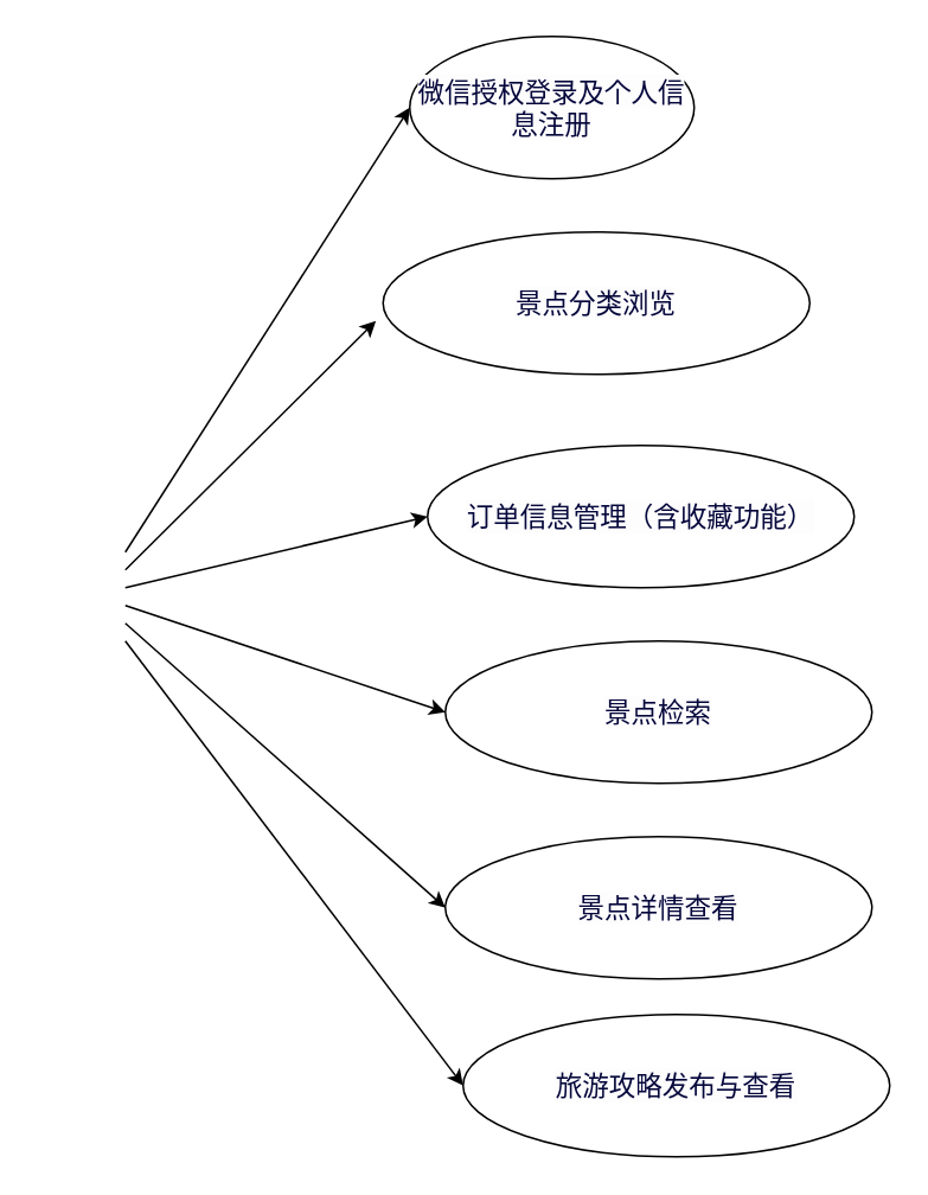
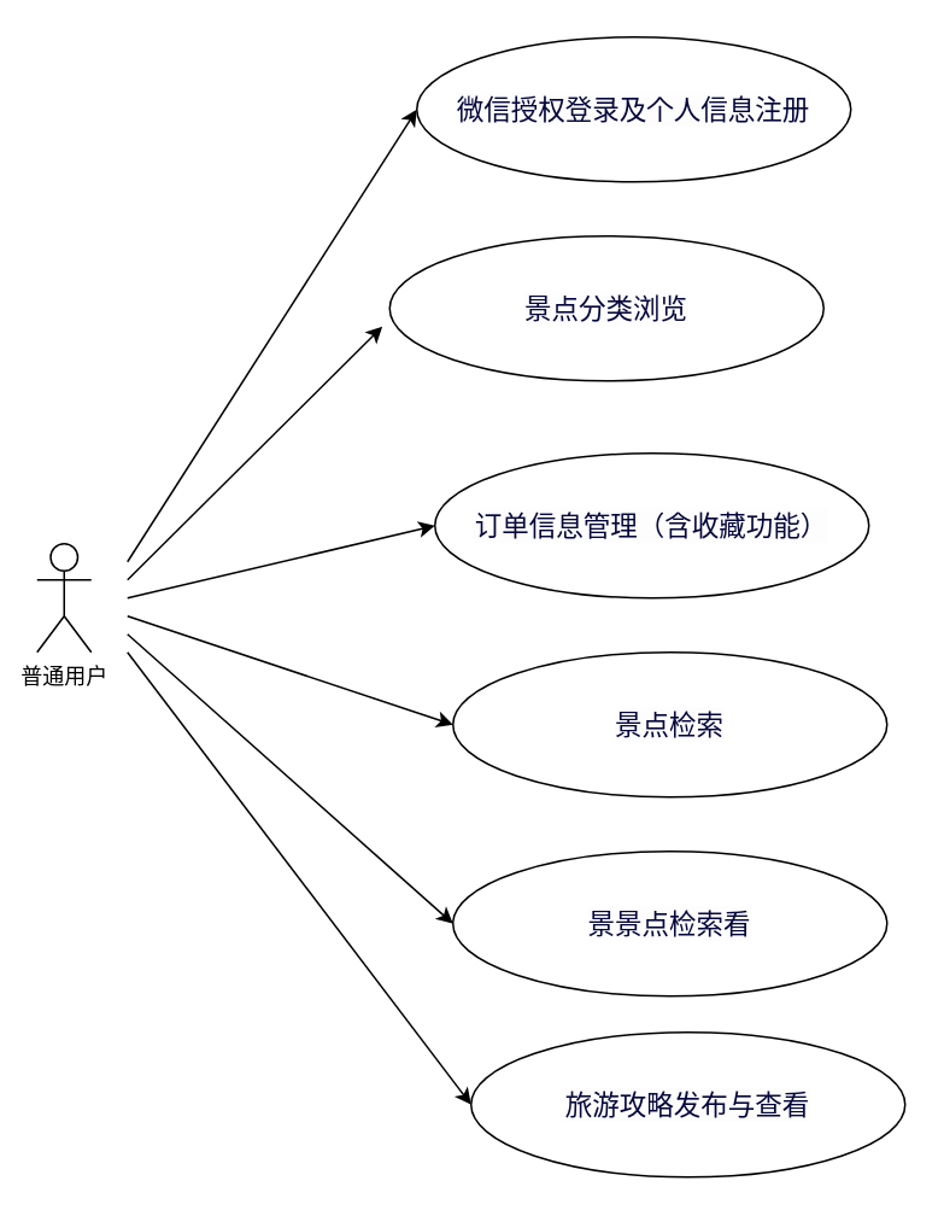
- <mxCell id="3" value="&lt;span style=&quot;color: rgb(5, 7, 59); font-family: -apple-system, BlinkMacSystemFont, &amp;quot;Segoe UI&amp;quot;, Roboto, Ubuntu, &amp;quot;Helvetica Neue&amp;quot;, Helvetica, Arial, &amp;quot;PingFang SC&amp;quot;, &amp;quot;Hiragino Sans GB&amp;quot;, &amp;quot;Microsoft YaHei UI&amp;quot;, &amp;quot;Microsoft YaHei&amp;quot;, &amp;quot;Source Han Sans CN&amp;quot;, sans-serif, &amp;quot;Apple Color Emoji&amp;quot;, &amp;quot;Segoe UI Emoji&amp;quot;; font-size: 15px; text-align: left; background-color: rgb(253, 253, 254);&quot;&gt;微信授权登录及个人信息注册&lt;/span&gt;" style="ellipse;whiteSpace=wrap;html=1;" vertex="1" parent="1"><mxGeometry x="230" y="20" width="160" height="80" as="geometry" /></mxCell>
+ <mxCell id="3" value="&lt;span style=&quot;color: rgb(5, 7, 59); font-family: -apple-system, BlinkMacSystemFont, &amp;quot;Segoe UI&amp;quot;, Roboto, Ubuntu, &amp;quot;Helvetica Neue&amp;quot;, Helvetica, Arial, &amp;quot;PingFang SC&amp;quot;, &amp;quot;Hiragino Sans GB&amp;quot;, &amp;quot;Microsoft YaHei UI&amp;quot;, &amp;quot;Microsoft YaHei&amp;quot;, &amp;quot;Source Han Sans CN&amp;quot;, sans-serif, &amp;quot;Apple Color Emoji&amp;quot;, &amp;quot;Segoe UI Emoji&amp;quot;; font-size: 15px; text-align: left; background-color: rgb(253, 253, 254);&quot;&gt;微信授权登录及个人信息注册&lt;/span&gt;" style="ellipse;whiteSpace=wrap;html=1;" vertex="1" parent="1"><mxGeometry x="230" y="20" width="240" height="80" as="geometry" /></mxCell>
+ <mxCell id="2" value="普通用户" style="shape=umlActor;verticalLabelPosition=bottom;verticalAlign=top;html=1;outlineConnect=0;" vertex="1" parent="1"><mxGeometry x="20" y="300" width="30" height="60" as="geometry" /></mxCell>
- <mxCell id="4" value="&lt;span style=&quot;color: rgb(5, 7, 59); font-family: -apple-system, BlinkMacSystemFont, &amp;quot;Segoe UI&amp;quot;, Roboto, Ubuntu, &amp;quot;Helvetica Neue&amp;quot;, Helvetica, Arial, &amp;quot;PingFang SC&amp;quot;, &amp;quot;Hiragino Sans GB&amp;quot;, &amp;quot;Microsoft YaHei UI&amp;quot;, &amp;quot;Microsoft YaHei&amp;quot;, &amp;quot;Source Han Sans CN&amp;quot;, sans-serif, &amp;quot;Apple Color Emoji&amp;quot;, &amp;quot;Segoe UI Emoji&amp;quot;; font-size: 15px; text-align: left; background-color: rgb(253, 253, 254);&quot;&gt;景&lt;/span&gt;&lt;span style=&quot;color: rgb(5, 7, 59); font-family: -apple-system, BlinkMacSystemFont, &amp;quot;Segoe UI&amp;quot;, Roboto, Ubuntu, &amp;quot;Helvetica Neue&amp;quot;, Helvetica, Arial, &amp;quot;PingFang SC&amp;quot;, &amp;quot;Hiragino Sans GB&amp;quot;, &amp;quot;Microsoft YaHei UI&amp;quot;, &amp;quot;Microsoft YaHei&amp;quot;, &amp;quot;Source Han Sans CN&amp;quot;, sans-serif, &amp;quot;Apple Color Emoji&amp;quot;, &amp;quot;Segoe UI Emoji&amp;quot;; font-size: 15px; text-align: left; background-color: rgb(253, 253, 254);&quot;&gt;点详情查&lt;/span&gt;&lt;span style=&quot;color: rgb(5, 7, 59); font-family: -apple-system, BlinkMacSystemFont, &amp;quot;Segoe UI&amp;quot;, Roboto, Ubuntu, &amp;quot;Helvetica Neue&amp;quot;, Helvetica, Arial, &amp;quot;PingFang SC&amp;quot;, &amp;quot;Hiragino Sans GB&amp;quot;, &amp;quot;Microsoft YaHei UI&amp;quot;, &amp;quot;Microsoft YaHei&amp;quot;, &amp;quot;Source Han Sans CN&amp;quot;, sans-serif, &amp;quot;Apple Color Emoji&amp;quot;, &amp;quot;Segoe UI Emoji&amp;quot;; font-size: 15px; text-align: left; background-color: rgb(253, 253, 254);&quot;&gt;看&lt;/span&gt;" style="ellipse;whiteSpace=wrap;html=1;" vertex="1" parent="1"><mxGeometry x="250" y="470" width="240" height="80" as="geometry" /></mxCell>
+ <mxCell id="4" value="&lt;span style=&quot;color: rgb(5, 7, 59); font-family: -apple-system, BlinkMacSystemFont, &amp;quot;Segoe UI&amp;quot;, Roboto, Ubuntu, &amp;quot;Helvetica Neue&amp;quot;, Helvetica, Arial, &amp;quot;PingFang SC&amp;quot;, &amp;quot;Hiragino Sans GB&amp;quot;, &amp;quot;Microsoft YaHei UI&amp;quot;, &amp;quot;Microsoft YaHei&amp;quot;, &amp;quot;Source Han Sans CN&amp;quot;, sans-serif, &amp;quot;Apple Color Emoji&amp;quot;, &amp;quot;Segoe UI Emoji&amp;quot;; font-size: 15px; text-align: left; background-color: rgb(253, 253, 254);&quot;&gt;景&lt;/span&gt;&lt;span style=&quot;color: rgb(5, 7, 59); font-family: -apple-system, BlinkMacSystemFont, &amp;quot;Segoe UI&amp;quot;, Roboto, Ubuntu, &amp;quot;Helvetica Neue&amp;quot;, Helvetica, Arial, &amp;quot;PingFang SC&amp;quot;, &amp;quot;Hiragino Sans GB&amp;quot;, &amp;quot;Microsoft YaHei UI&amp;quot;, &amp;quot;Microsoft YaHei&amp;quot;, &amp;quot;Source Han Sans CN&amp;quot;, sans-serif, &amp;quot;Apple Color Emoji&amp;quot;, &amp;quot;Segoe UI Emoji&amp;quot;; font-size: 15px; text-align: left; background-color: rgb(253, 253, 254);&quot;&gt;景点检索&lt;/span&gt;&lt;span style=&quot;color: rgb(5, 7, 59); font-family: -apple-system, BlinkMacSystemFont, &amp;quot;Segoe UI&amp;quot;, Roboto, Ubuntu, &amp;quot;Helvetica Neue&amp;quot;, Helvetica, Arial, &amp;quot;PingFang SC&amp;quot;, &amp;quot;Hiragino Sans GB&amp;quot;, &amp;quot;Microsoft YaHei UI&amp;quot;, &amp;quot;Microsoft YaHei&amp;quot;, &amp;quot;Source Han Sans CN&amp;quot;, sans-serif, &amp;quot;Apple Color Emoji&amp;quot;, &amp;quot;Segoe UI Emoji&amp;quot;; font-size: 15px; text-align: left; background-color: rgb(253, 253, 254);&quot;&gt;看&lt;/span&gt;" style="ellipse;whiteSpace=wrap;html=1;" vertex="1" parent="1"><mxGeometry x="250" y="470" width="240" height="80" as="geometry" /></mxCell>
